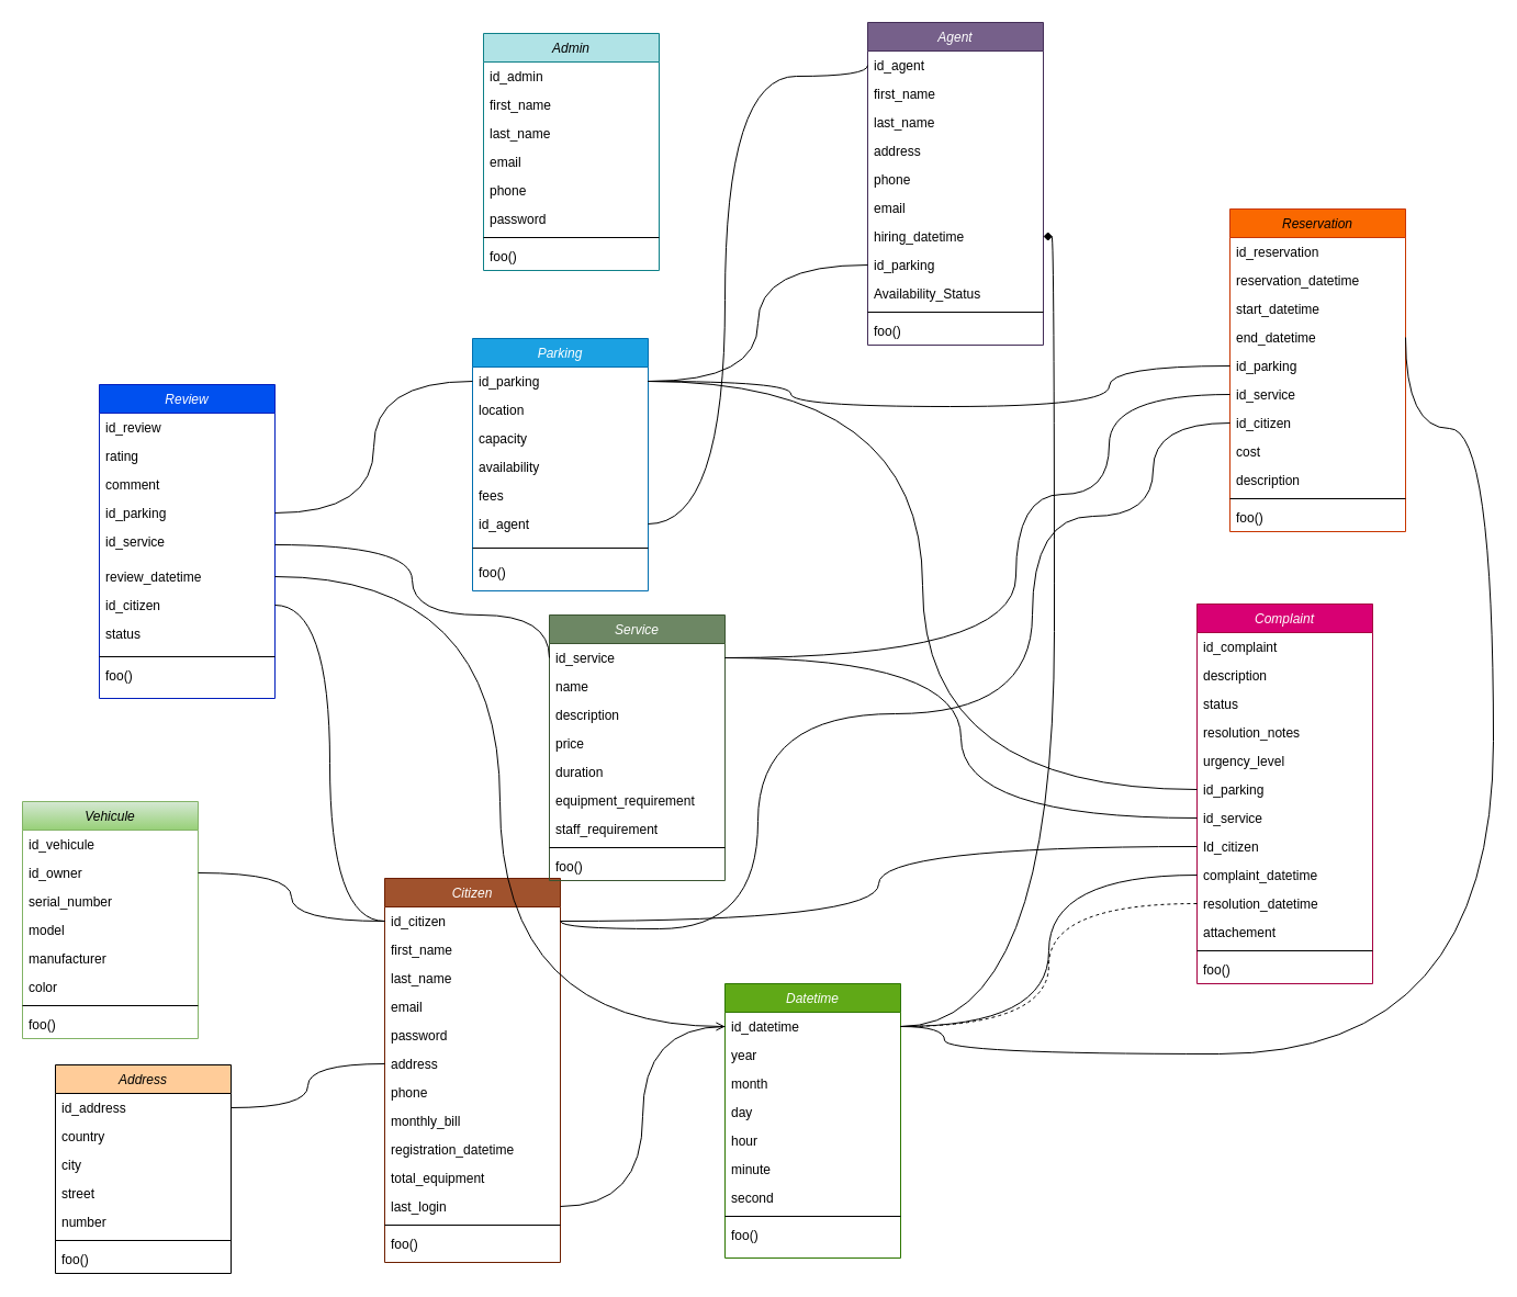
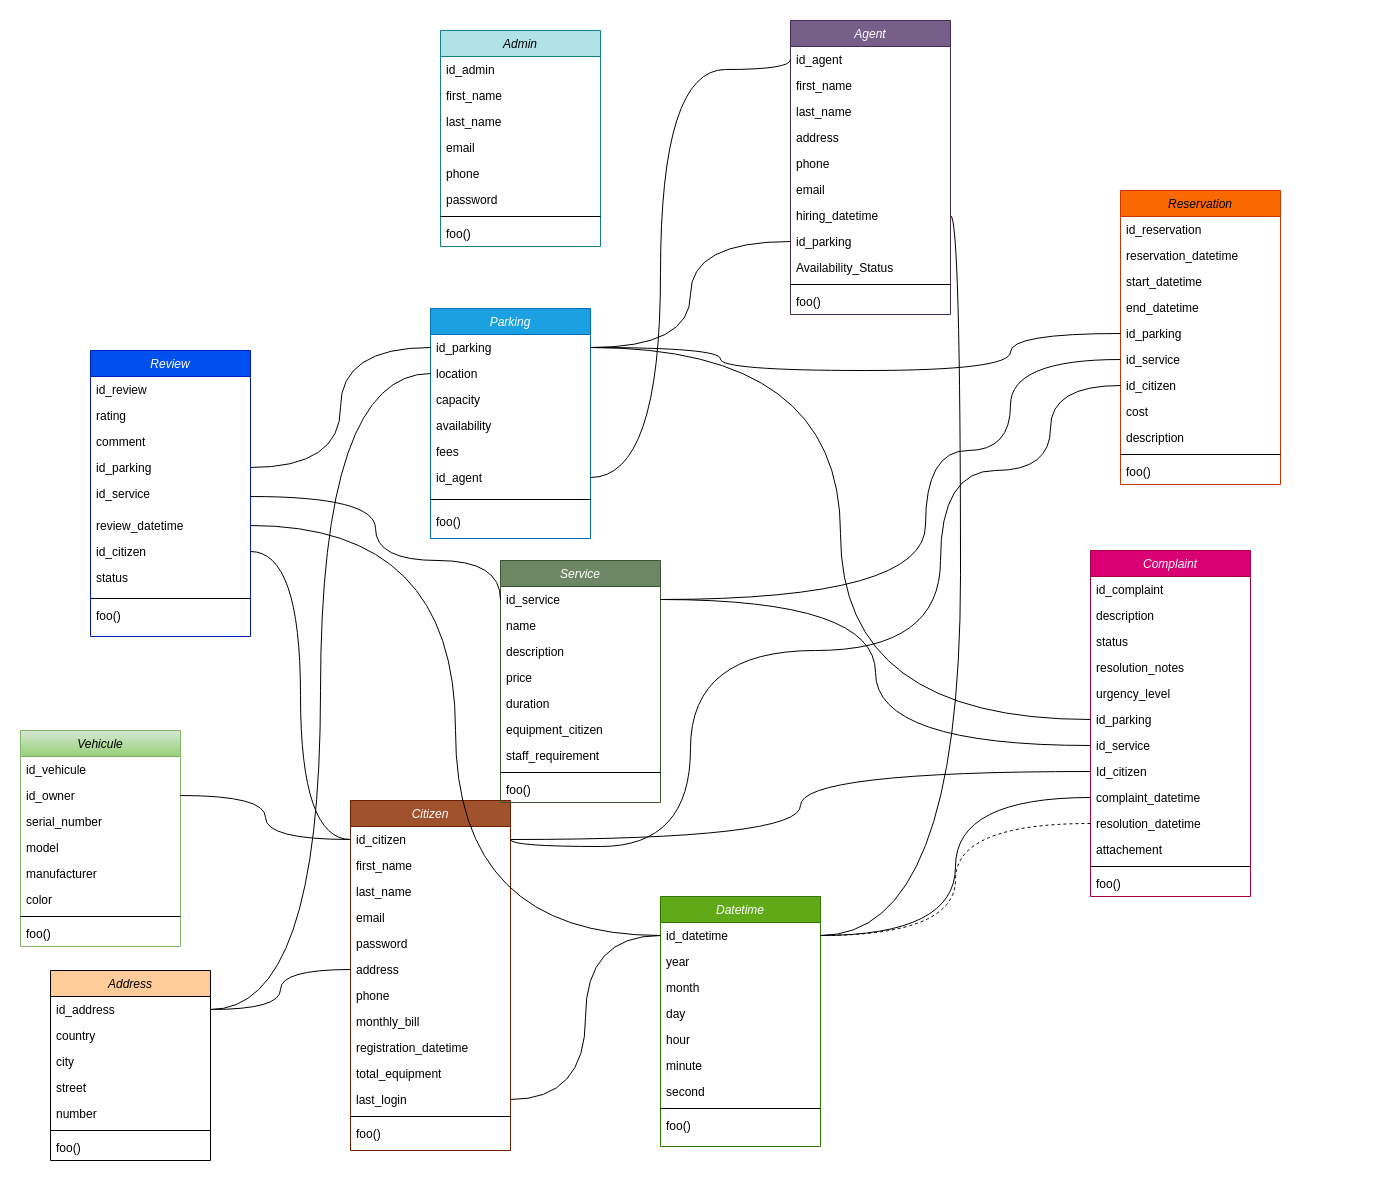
- <mxCell id="139" value="" style="endArrow=diamond;html=1;rounded=0;exitX=1;exitY=0.5;exitDx=0;exitDy=0;entryX=1;entryY=0.5;entryDx=0;entryDy=0;edgeStyle=orthogonalEdgeStyle;curved=1;" parent="1" source="36" target="75" edge="1"><mxGeometry width="50" height="50" relative="1" as="geometry"><mxPoint x="600" y="357" as="sourcePoint" /><mxPoint x="840" y="261" as="targetPoint" /></mxGeometry></mxCell>
+ <mxCell id="139" value="" style="endArrow=none;html=1;rounded=0;exitX=1;exitY=0.5;exitDx=0;exitDy=0;entryX=1;entryY=0.5;entryDx=0;entryDy=0;edgeStyle=orthogonalEdgeStyle;curved=1;" parent="1" source="36" target="75" edge="1"><mxGeometry width="50" height="50" relative="1" as="geometry"><mxPoint x="600" y="357" as="sourcePoint" /><mxPoint x="840" y="261" as="targetPoint" /></mxGeometry></mxCell>
+ <mxCell id="137" value="" style="endArrow=none;html=1;rounded=0;edgeStyle=orthogonalEdgeStyle;curved=1;entryX=0;entryY=0.5;entryDx=0;entryDy=0;" parent="1" source="3" target="101" edge="1"><mxGeometry width="50" height="50" relative="1" as="geometry"><mxPoint x="260" y="477" as="sourcePoint" /><mxPoint x="440" y="357" as="targetPoint" /></mxGeometry></mxCell>
- <mxCell id="95" value="equipment_requirement" style="text;align=left;verticalAlign=top;spacingLeft=4;spacingRight=4;overflow=hidden;rotatable=0;points=[[0,0.5],[1,0.5]];portConstraint=eastwest;" vertex="1" parent="89"><mxGeometry y="156" width="160" height="26" as="geometry" /></mxCell>
+ <mxCell id="95" value="equipment_citizen" style="text;align=left;verticalAlign=top;spacingLeft=4;spacingRight=4;overflow=hidden;rotatable=0;points=[[0,0.5],[1,0.5]];portConstraint=eastwest;" vertex="1" parent="89"><mxGeometry y="156" width="160" height="26" as="geometry" /></mxCell>
- <mxCell id="136" value="" style="endArrow=none;html=1;rounded=0;exitX=1;exitY=0.5;exitDx=0;exitDy=0;edgeStyle=orthogonalEdgeStyle;curved=1;entryX=1;entryY=0.5;entryDx=0;entryDy=0;" parent="1" source="112" target="36" edge="1"><mxGeometry width="50" height="50" relative="1" as="geometry"><mxPoint x="1260" y="360" as="sourcePoint" /><mxPoint x="770" y="890" as="targetPoint" /><Array as="points"><mxPoint x="1280" y="390" /><mxPoint x="1360" y="390" /><mxPoint x="1360" y="960" /><mxPoint x="860" y="960" /><mxPoint x="860" y="935" /></Array></mxGeometry></mxCell>
- <mxCell id="129" value="" style="endArrow=open;html=1;rounded=0;exitX=1;exitY=0.5;exitDx=0;exitDy=0;entryX=0;entryY=0.5;entryDx=0;entryDy=0;edgeStyle=orthogonalEdgeStyle;curved=1;" parent="1" source="16" target="36" edge="1"><mxGeometry width="50" height="50" relative="1" as="geometry"><mxPoint x="600" y="674" as="sourcePoint" /><mxPoint x="950" y="709" as="targetPoint" /></mxGeometry></mxCell>
+ <mxCell id="129" value="" style="endArrow=none;html=1;rounded=0;exitX=1;exitY=0.5;exitDx=0;exitDy=0;entryX=0;entryY=0.5;entryDx=0;entryDy=0;edgeStyle=orthogonalEdgeStyle;curved=1;" parent="1" source="16" target="36" edge="1"><mxGeometry width="50" height="50" relative="1" as="geometry"><mxPoint x="600" y="674" as="sourcePoint" /><mxPoint x="950" y="709" as="targetPoint" /></mxGeometry></mxCell>
